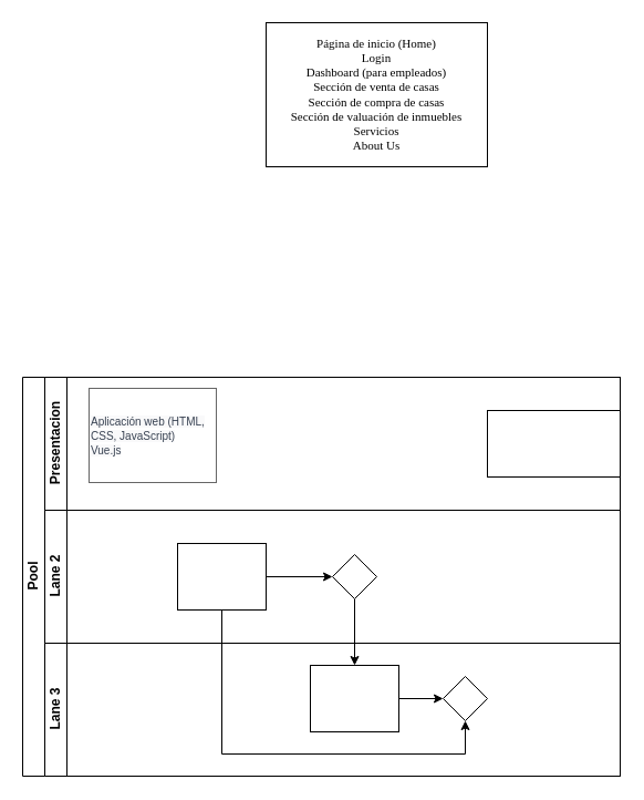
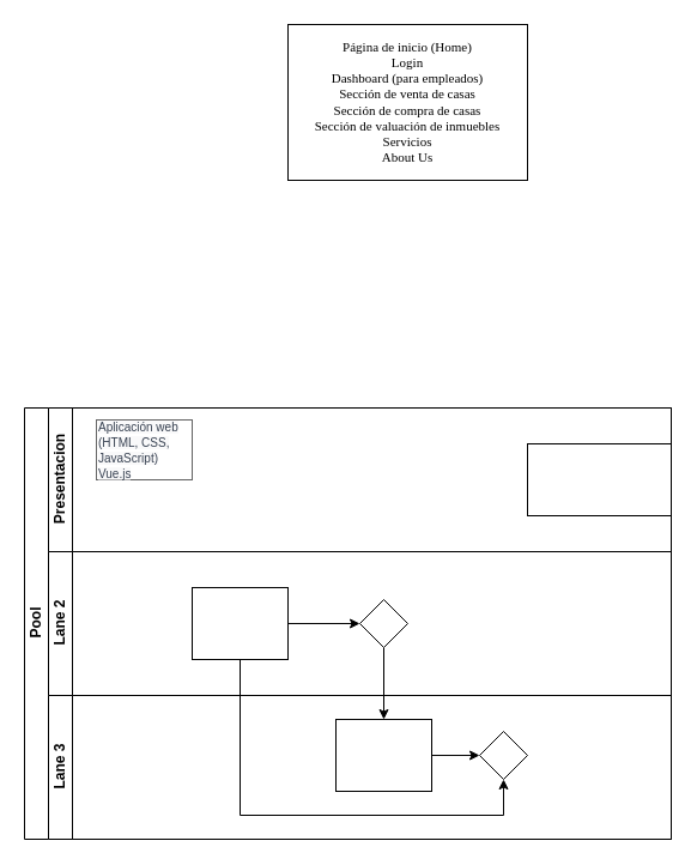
- <mxCell id="6" value="&lt;p style=&quot;line-height: 100%;&quot;&gt;&lt;font style=&quot;font-size: 10px;&quot;&gt;&lt;span style=&quot;background-color: rgba(244, 244, 245, 0.5); color: rgb(55, 65, 81);&quot;&gt;Aplicación web (HTML, CSS, JavaScript)&lt;/span&gt;&lt;br&gt;&lt;span style=&quot;background-color: rgba(244, 244, 245, 0.5); color: rgb(55, 65, 81);&quot;&gt;Vue.js&lt;/span&gt;&lt;/font&gt;&lt;/p&gt;" style="rounded=0;whiteSpace=wrap;html=1;fontFamily=Helvetica;fontSize=12;fontColor=#000000;align=left;opacity=60;" parent="5" vertex="1"><mxGeometry x="40" y="10" width="115" height="85" as="geometry" /></mxCell>
+ <mxCell id="6" value="&lt;p style=&quot;line-height: 100%;&quot;&gt;&lt;font style=&quot;font-size: 10px;&quot;&gt;&lt;span style=&quot;background-color: rgba(244, 244, 245, 0.5); color: rgb(55, 65, 81);&quot;&gt;Aplicación web (HTML, CSS, JavaScript)&lt;/span&gt;&lt;br&gt;&lt;span style=&quot;background-color: rgba(244, 244, 245, 0.5); color: rgb(55, 65, 81);&quot;&gt;Vue.js&lt;/span&gt;&lt;/font&gt;&lt;/p&gt;" style="rounded=0;whiteSpace=wrap;html=1;fontFamily=Helvetica;fontSize=12;fontColor=#000000;align=left;opacity=60;" parent="5" vertex="1"><mxGeometry x="40" y="10" width="80" height="50" as="geometry" /></mxCell>
